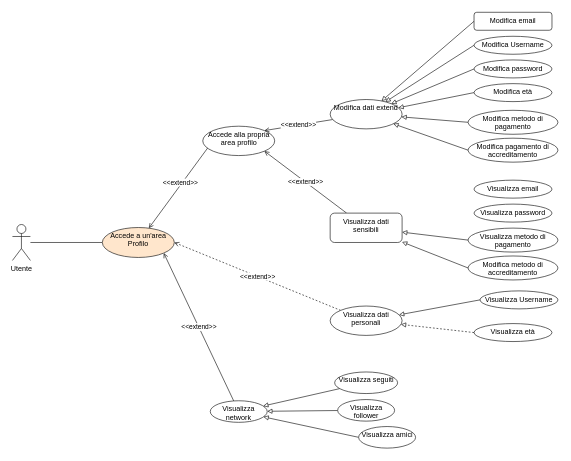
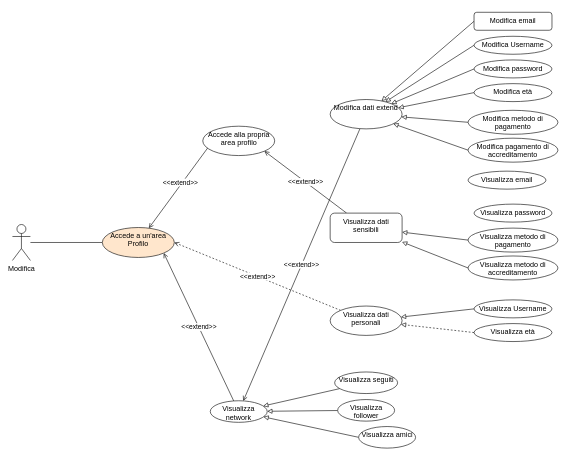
- <mxCell id="24" value="&amp;lt;&amp;lt;extend&amp;gt;&amp;gt;" style="edgeStyle=none;rounded=0;orthogonalLoop=1;jettySize=auto;html=1;entryX=1;entryY=0;entryDx=0;entryDy=0;endArrow=open;endFill=0;" edge="1" parent="1" source="31" target="19"><mxGeometry relative="1" as="geometry" /></mxCell>
+ <mxCell id="24" value="&amp;lt;&amp;lt;extend&amp;gt;&amp;gt;" style="edgeStyle=none;rounded=0;orthogonalLoop=1;jettySize=auto;html=1;endArrow=open;endFill=0;" edge="1" parent="1" source="31" target="15"><mxGeometry relative="1" as="geometry" /></mxCell>
- <mxCell id="38" value="Visualizza email" style="ellipse;whiteSpace=wrap;html=1;verticalAlign=top;" vertex="1" parent="1"><mxGeometry x="790" y="300" width="130" height="30" as="geometry" /></mxCell>
+ <mxCell id="38" value="Visualizza email" style="ellipse;whiteSpace=wrap;html=1;verticalAlign=top;" vertex="1" parent="1"><mxGeometry x="780" y="285" width="130" height="30" as="geometry" /></mxCell>
- <mxCell id="3" value="Utente" style="shape=umlActor;verticalLabelPosition=bottom;verticalAlign=top;html=1;" vertex="1" parent="1"><mxGeometry x="20" y="374" width="30" height="60" as="geometry" /></mxCell>
+ <mxCell id="3" value="Modifica" style="shape=umlActor;verticalLabelPosition=bottom;verticalAlign=top;html=1;" vertex="1" parent="1"><mxGeometry x="20" y="374" width="30" height="60" as="geometry" /></mxCell>
- <mxCell id="40" value="Modifica metodo di accreditamento" style="ellipse;whiteSpace=wrap;html=1;verticalAlign=top;" vertex="1" parent="1"><mxGeometry x="780" y="426.5" width="150" height="40" as="geometry" /></mxCell>
+ <mxCell id="40" value="Visualizza metodo di accreditamento" style="ellipse;whiteSpace=wrap;html=1;verticalAlign=top;" vertex="1" parent="1"><mxGeometry x="780" y="426.5" width="150" height="40" as="geometry" /></mxCell>
- <mxCell id="42" value="Visualizza Username" style="ellipse;whiteSpace=wrap;html=1;verticalAlign=top;" vertex="1" parent="1"><mxGeometry x="800" y="484.75" width="130" height="30" as="geometry" /></mxCell>
+ <mxCell id="42" value="Visualizza Username" style="ellipse;whiteSpace=wrap;html=1;verticalAlign=top;" vertex="1" parent="1"><mxGeometry x="790" y="499.75" width="130" height="30" as="geometry" /></mxCell>
